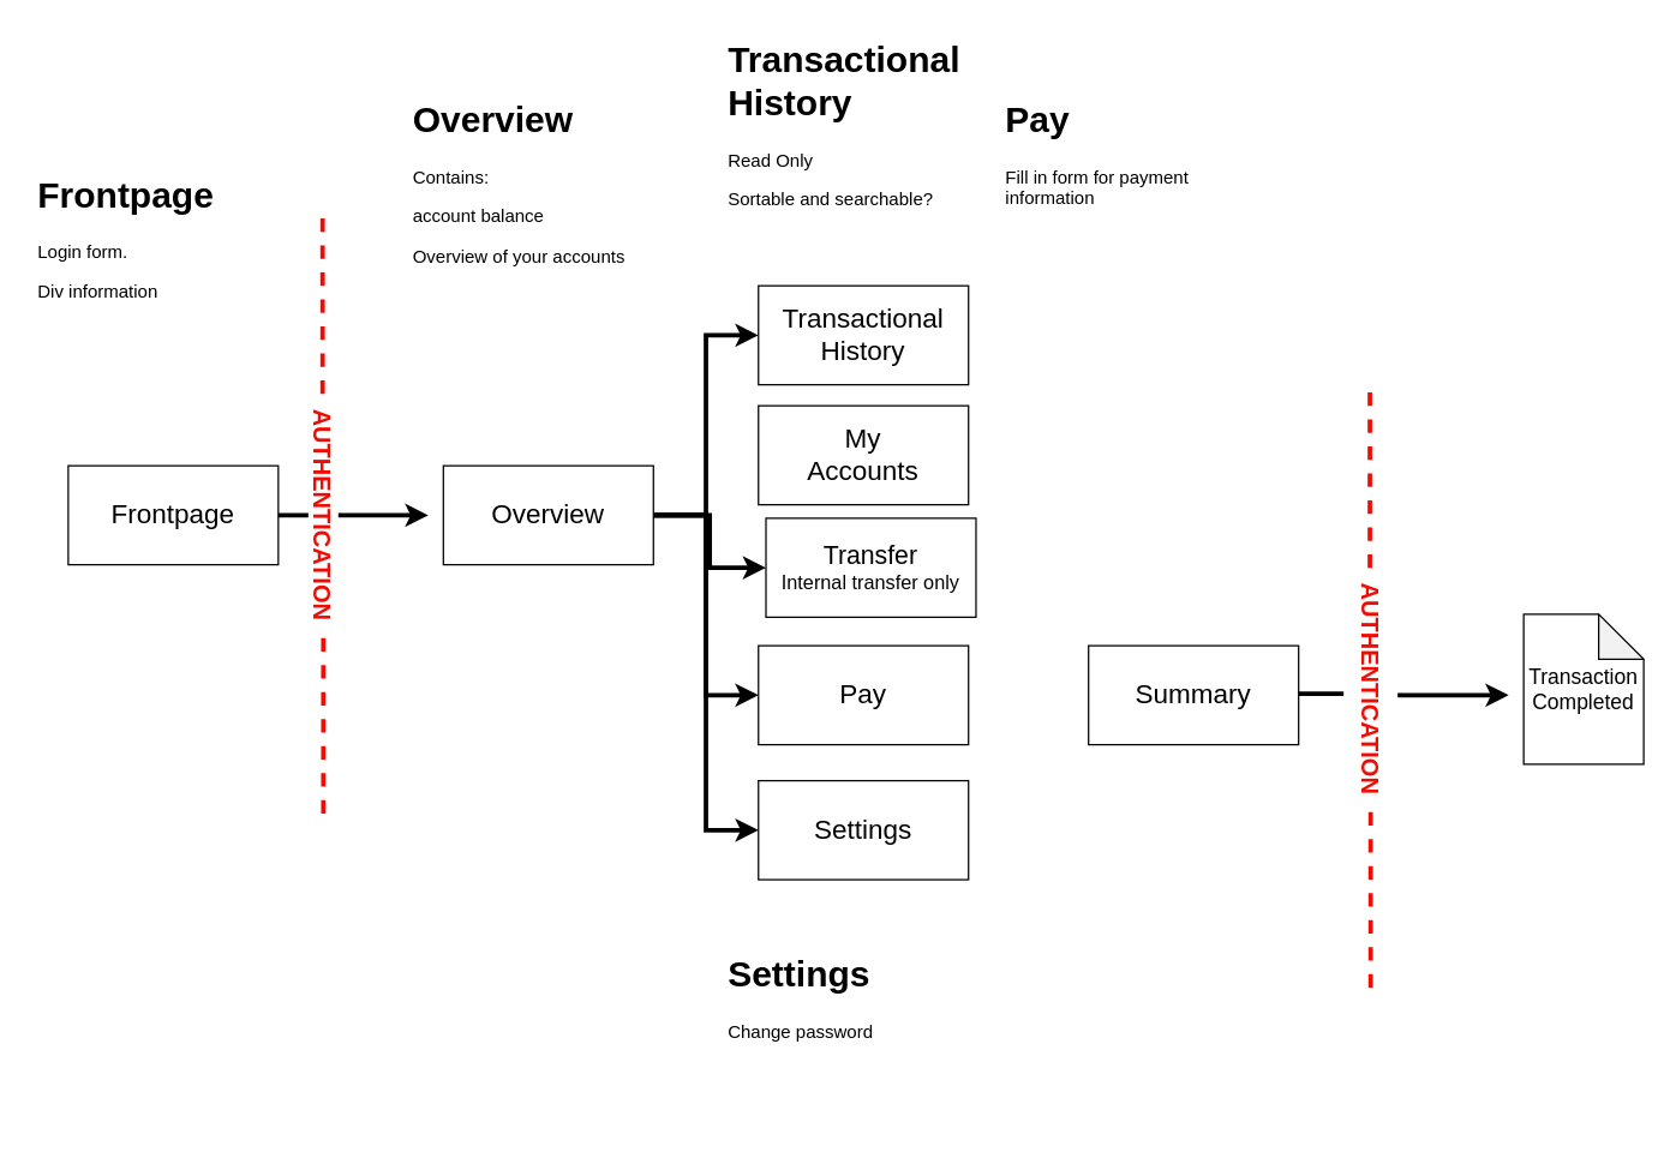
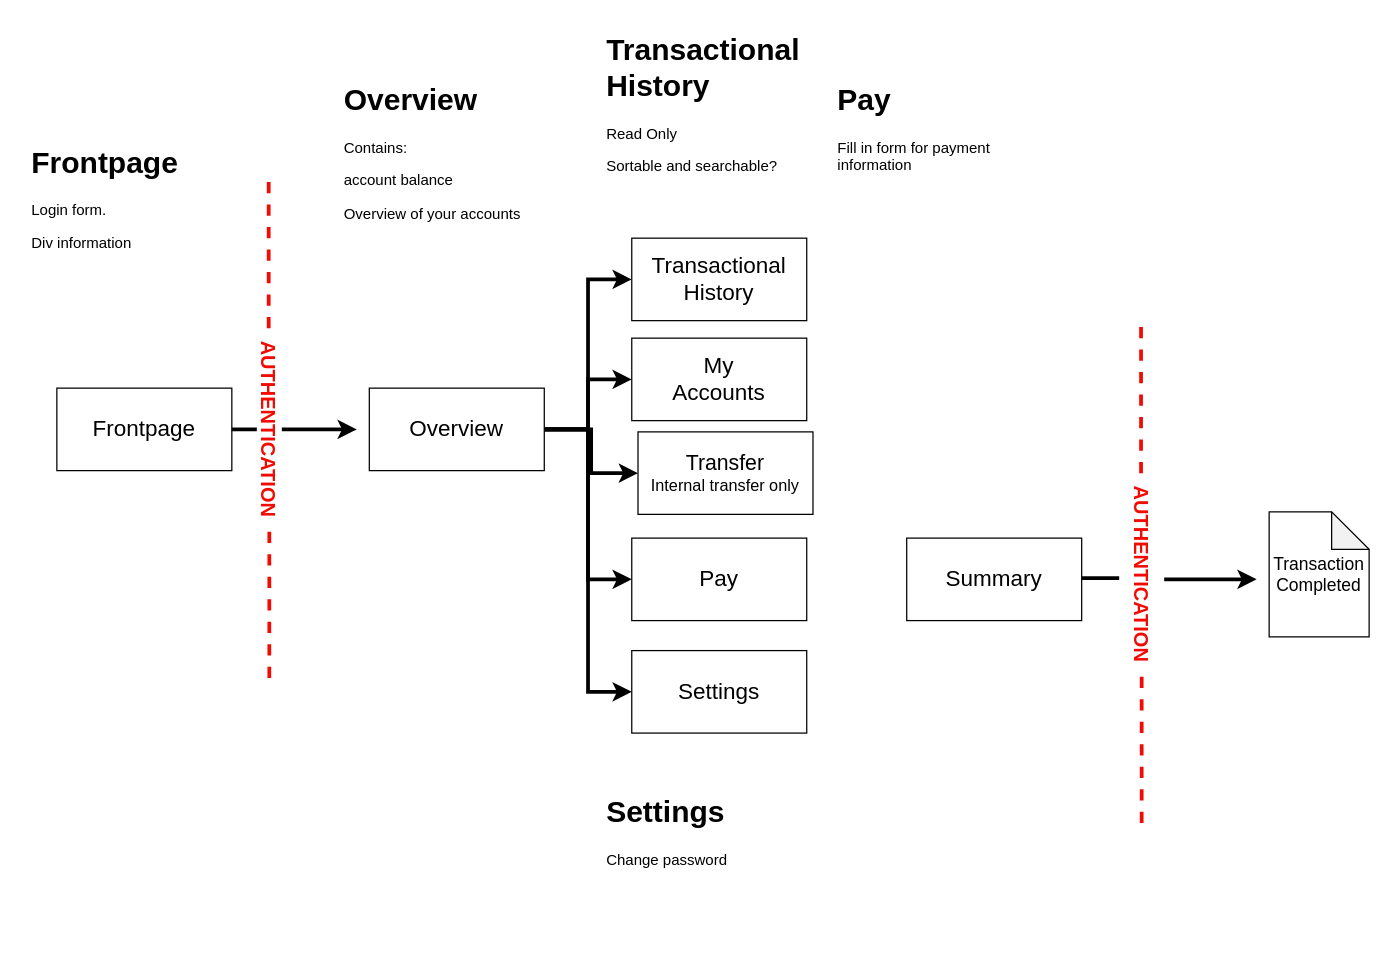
+ <mxCell id="8" style="edgeStyle=orthogonalEdgeStyle;rounded=0;orthogonalLoop=1;jettySize=auto;html=1;exitX=1;exitY=0.5;exitDx=0;exitDy=0;entryX=0;entryY=0.5;entryDx=0;entryDy=0;strokeColor=#000000;strokeWidth=3;" parent="1" source="13" target="14" edge="1"><mxGeometry relative="1" as="geometry" /></mxCell>
